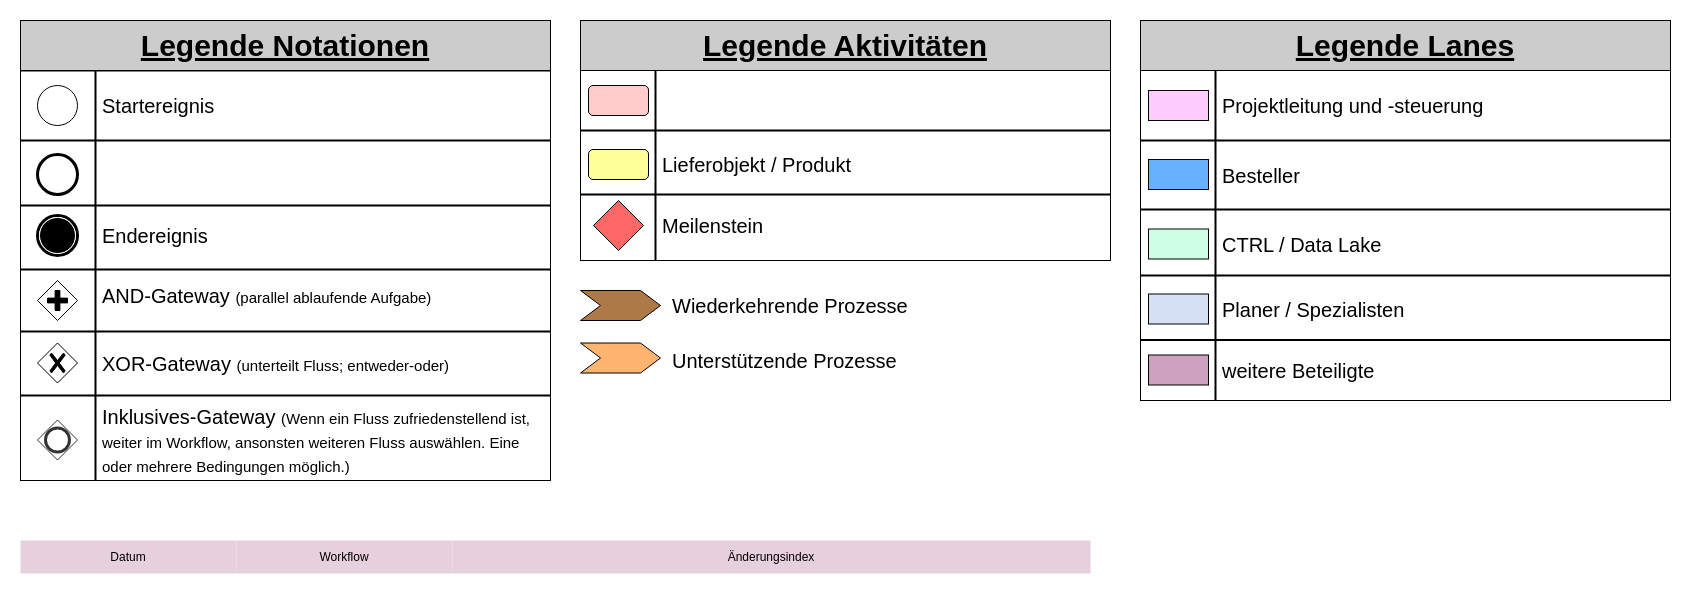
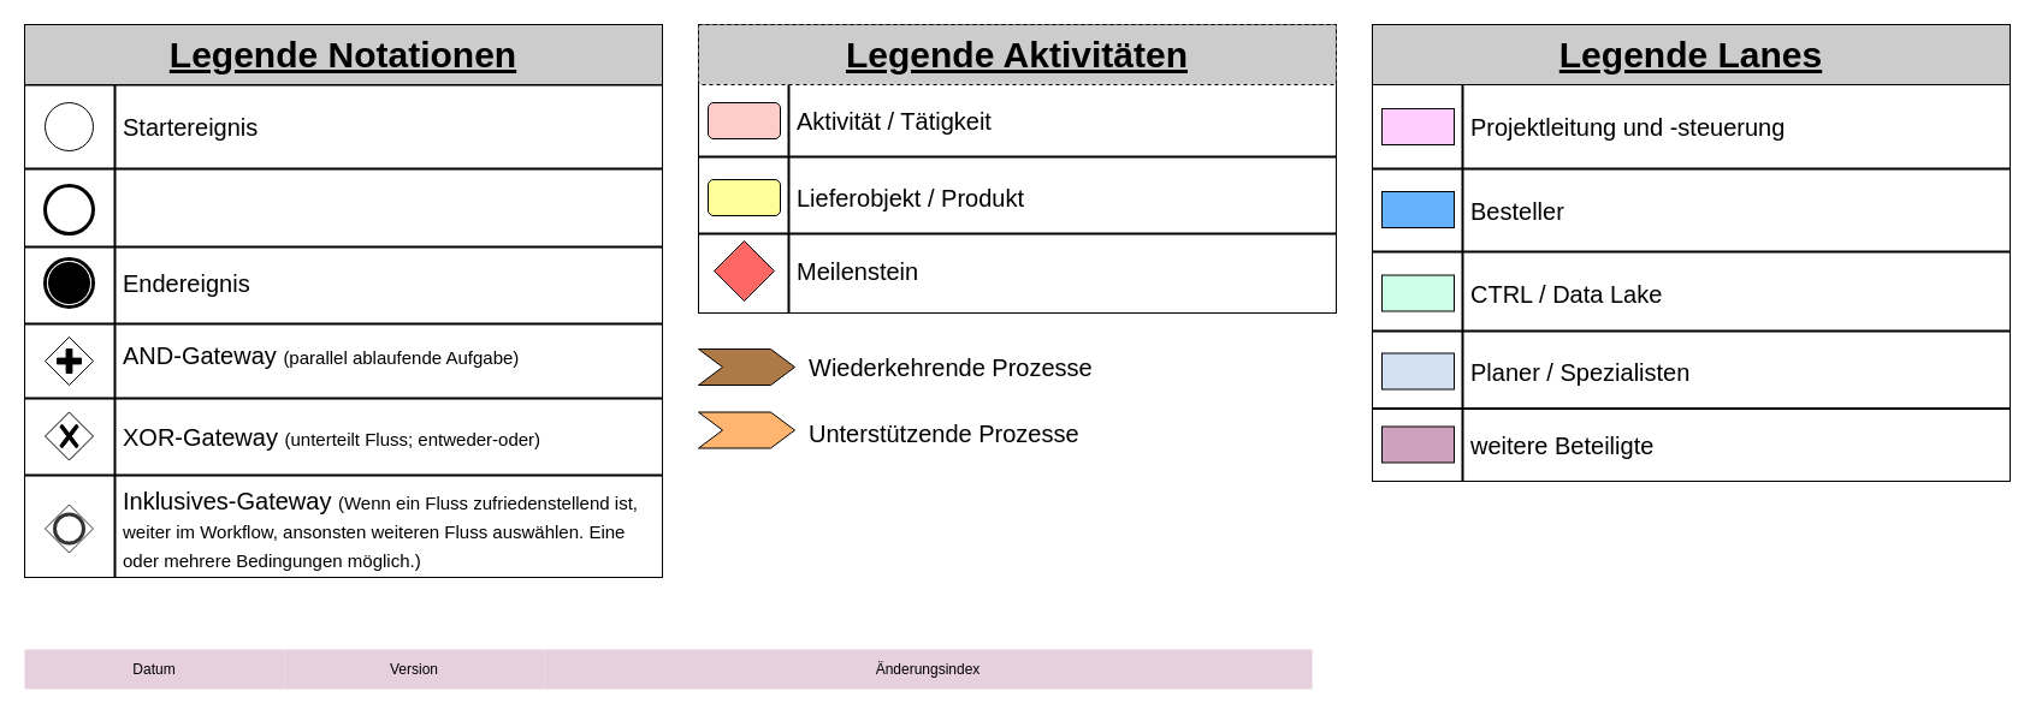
- <mxCell id="25" value="&lt;font color=&quot;#000000&quot; size=&quot;1&quot;&gt;&lt;b&gt;&lt;u style=&quot;font-size: 30px&quot;&gt;Legende Aktivitäten&lt;/u&gt;&lt;/b&gt;&lt;/font&gt;" style="rounded=0;whiteSpace=wrap;html=1;fontSize=20;fontColor=#FFFFFF;strokeColor=#000000;strokeWidth=1;align=center;fillColor=#CCCCCC;" vertex="1" parent="1"><mxGeometry x="580" y="20" width="530" height="50" as="geometry" /></mxCell>
+ <mxCell id="25" value="&lt;font color=&quot;#000000&quot; size=&quot;1&quot;&gt;&lt;b&gt;&lt;u style=&quot;font-size: 30px&quot;&gt;Legende Aktivitäten&lt;/u&gt;&lt;/b&gt;&lt;/font&gt;" style="rounded=0;whiteSpace=wrap;html=1;fontSize=20;fontColor=#FFFFFF;strokeColor=#000000;strokeWidth=1;align=center;fillColor=#CCCCCC;dashed=1;" vertex="1" parent="1"><mxGeometry x="580" y="20" width="530" height="50" as="geometry" /></mxCell>
+ <mxCell id="21" value="Aktivität / Tätigkeit" style="text;html=1;strokeColor=none;fillColor=none;align=left;verticalAlign=middle;whiteSpace=wrap;rounded=0;fontSize=20;" vertex="1" parent="1"><mxGeometry x="660" y="85" width="390" height="30" as="geometry" /></mxCell>
- <mxCell id="52" value="Workflow" style="shape=partialRectangle;html=1;whiteSpace=wrap;connectable=0;top=0;left=0;bottom=0;right=0;overflow=hidden;pointerEvents=1;fillColor=#E6D0DE;" vertex="1" parent="50"><mxGeometry x="216" width="216" height="33" as="geometry"><mxRectangle width="216" height="33" as="alternateBounds" /></mxGeometry></mxCell>
+ <mxCell id="52" value="Version" style="shape=partialRectangle;html=1;whiteSpace=wrap;connectable=0;top=0;left=0;bottom=0;right=0;overflow=hidden;pointerEvents=1;fillColor=#E6D0DE;" vertex="1" parent="50"><mxGeometry x="216" width="216" height="33" as="geometry"><mxRectangle width="216" height="33" as="alternateBounds" /></mxGeometry></mxCell>
